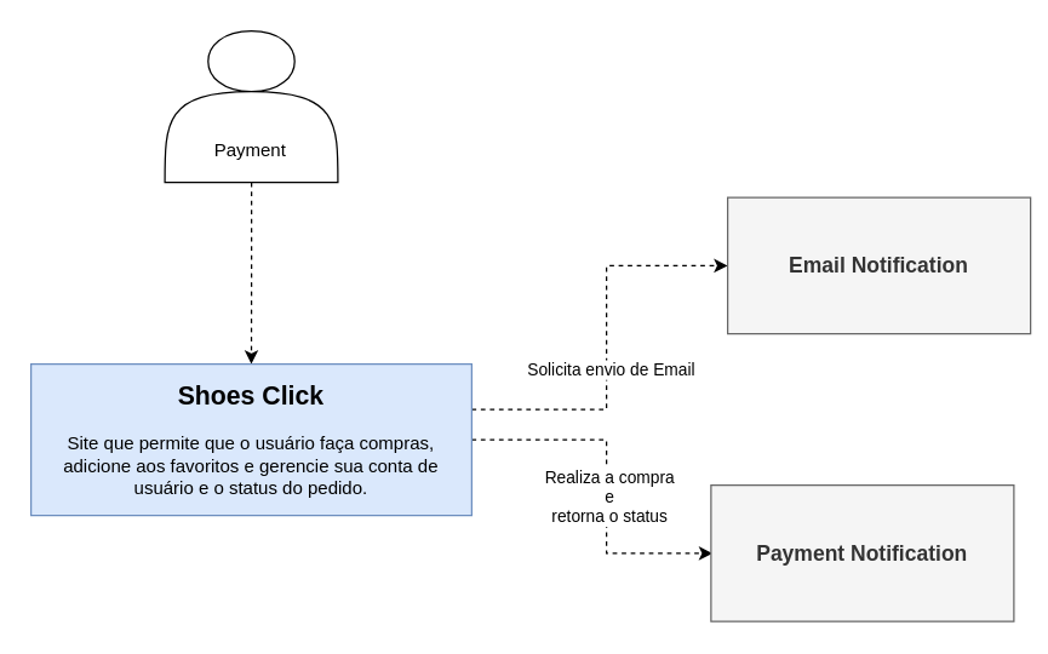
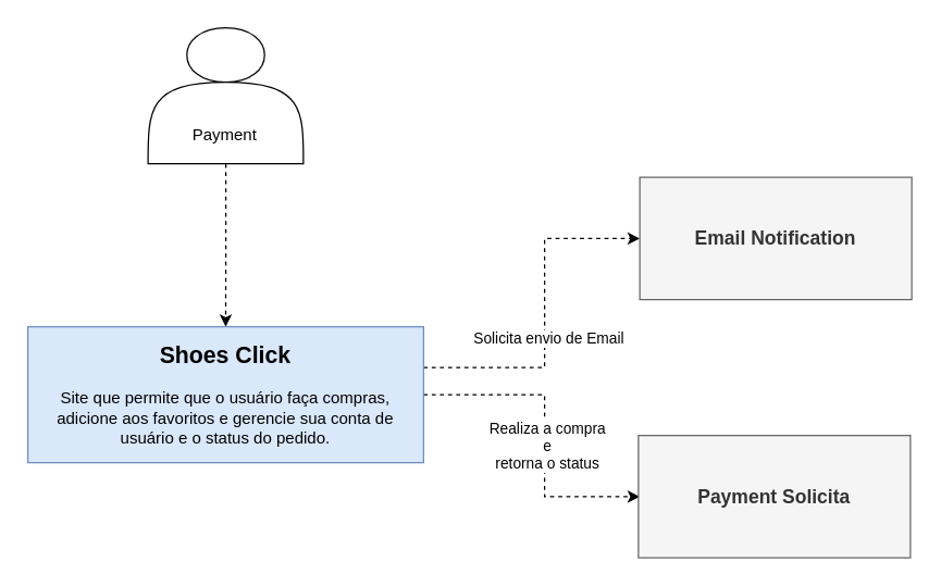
- <mxCell id="9" value="&lt;font size=&quot;1&quot; style=&quot;&quot;&gt;&lt;b style=&quot;font-size: 14px;&quot;&gt;Email Notification&lt;/b&gt;&lt;/font&gt;" style="rounded=0;whiteSpace=wrap;html=1;fillColor=#f5f5f5;fontColor=#333333;strokeColor=#666666;" vertex="1" parent="1"><mxGeometry x="480" y="130" width="200" height="90" as="geometry" /></mxCell>
+ <mxCell id="9" value="&lt;font size=&quot;1&quot; style=&quot;&quot;&gt;&lt;b style=&quot;font-size: 14px;&quot;&gt;Email Notification&lt;/b&gt;&lt;/font&gt;" style="rounded=0;whiteSpace=wrap;html=1;fillColor=#f5f5f5;fontColor=#333333;strokeColor=#666666;" vertex="1" parent="1"><mxGeometry x="470" y="130" width="200" height="90" as="geometry" /></mxCell>
- <mxCell id="10" value="&lt;font size=&quot;1&quot; style=&quot;&quot;&gt;&lt;b style=&quot;font-size: 14px;&quot;&gt;Payment Notification&lt;/b&gt;&lt;/font&gt;" style="rounded=0;whiteSpace=wrap;html=1;fillColor=#f5f5f5;fontColor=#333333;strokeColor=#666666;" vertex="1" parent="1"><mxGeometry x="469" y="320" width="200" height="90" as="geometry" /></mxCell>
+ <mxCell id="10" value="&lt;font size=&quot;1&quot; style=&quot;&quot;&gt;&lt;b style=&quot;font-size: 14px;&quot;&gt;Payment Solicita&lt;/b&gt;&lt;/font&gt;" style="rounded=0;whiteSpace=wrap;html=1;fillColor=#f5f5f5;fontColor=#333333;strokeColor=#666666;" vertex="1" parent="1"><mxGeometry x="469" y="320" width="200" height="90" as="geometry" /></mxCell>
